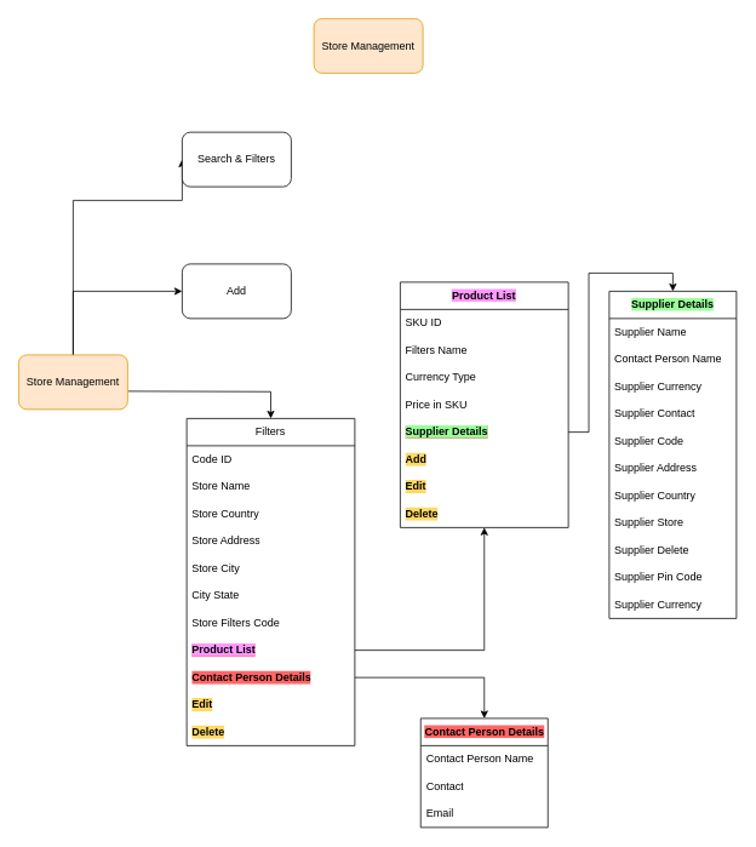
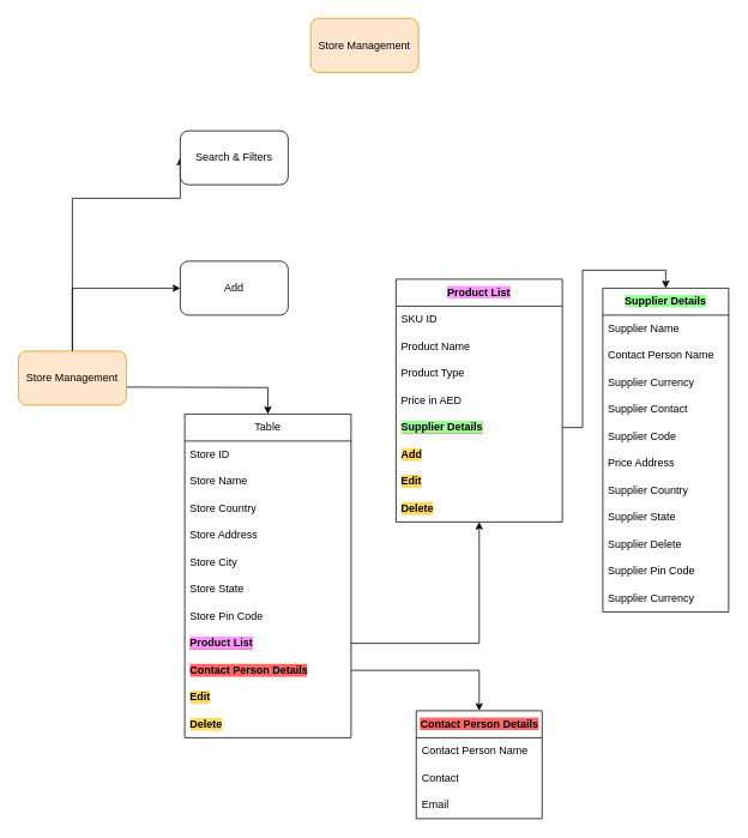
- <mxCell id="28" value="Filters Name" style="text;strokeColor=none;fillColor=none;align=left;verticalAlign=middle;spacingLeft=4;spacingRight=4;overflow=hidden;points=[[0,0.5],[1,0.5]];portConstraint=eastwest;rotatable=0;whiteSpace=wrap;html=1;" vertex="1" parent="26"><mxGeometry y="60" width="185" height="30" as="geometry" /></mxCell>
+ <mxCell id="28" value="Product Name" style="text;strokeColor=none;fillColor=none;align=left;verticalAlign=middle;spacingLeft=4;spacingRight=4;overflow=hidden;points=[[0,0.5],[1,0.5]];portConstraint=eastwest;rotatable=0;whiteSpace=wrap;html=1;" vertex="1" parent="26"><mxGeometry y="60" width="185" height="30" as="geometry" /></mxCell>
- <mxCell id="29" value="Currency Type" style="text;strokeColor=none;fillColor=none;align=left;verticalAlign=middle;spacingLeft=4;spacingRight=4;overflow=hidden;points=[[0,0.5],[1,0.5]];portConstraint=eastwest;rotatable=0;whiteSpace=wrap;html=1;" vertex="1" parent="26"><mxGeometry y="90" width="185" height="30" as="geometry" /></mxCell>
+ <mxCell id="29" value="Product Type" style="text;strokeColor=none;fillColor=none;align=left;verticalAlign=middle;spacingLeft=4;spacingRight=4;overflow=hidden;points=[[0,0.5],[1,0.5]];portConstraint=eastwest;rotatable=0;whiteSpace=wrap;html=1;" vertex="1" parent="26"><mxGeometry y="90" width="185" height="30" as="geometry" /></mxCell>
- <mxCell id="30" value="Price in SKU" style="text;strokeColor=none;fillColor=none;align=left;verticalAlign=middle;spacingLeft=4;spacingRight=4;overflow=hidden;points=[[0,0.5],[1,0.5]];portConstraint=eastwest;rotatable=0;whiteSpace=wrap;html=1;" vertex="1" parent="26"><mxGeometry y="120" width="185" height="30" as="geometry" /></mxCell>
+ <mxCell id="30" value="Price in AED" style="text;strokeColor=none;fillColor=none;align=left;verticalAlign=middle;spacingLeft=4;spacingRight=4;overflow=hidden;points=[[0,0.5],[1,0.5]];portConstraint=eastwest;rotatable=0;whiteSpace=wrap;html=1;" vertex="1" parent="26"><mxGeometry y="120" width="185" height="30" as="geometry" /></mxCell>
- <mxCell id="7" value="Filters" style="swimlane;fontStyle=0;childLayout=stackLayout;horizontal=1;startSize=30;horizontalStack=0;resizeParent=1;resizeParentMax=0;resizeLast=0;collapsible=1;marginBottom=0;whiteSpace=wrap;html=1;" parent="1" vertex="1"><mxGeometry x="205" y="460" width="185" height="360" as="geometry" /></mxCell>
+ <mxCell id="7" value="Table" style="swimlane;fontStyle=0;childLayout=stackLayout;horizontal=1;startSize=30;horizontalStack=0;resizeParent=1;resizeParentMax=0;resizeLast=0;collapsible=1;marginBottom=0;whiteSpace=wrap;html=1;" parent="1" vertex="1"><mxGeometry x="205" y="460" width="185" height="360" as="geometry" /></mxCell>
- <mxCell id="8" value="Code ID" style="text;strokeColor=none;fillColor=none;align=left;verticalAlign=middle;spacingLeft=4;spacingRight=4;overflow=hidden;points=[[0,0.5],[1,0.5]];portConstraint=eastwest;rotatable=0;whiteSpace=wrap;html=1;" parent="7" vertex="1"><mxGeometry y="30" width="185" height="30" as="geometry" /></mxCell>
+ <mxCell id="8" value="Store ID" style="text;strokeColor=none;fillColor=none;align=left;verticalAlign=middle;spacingLeft=4;spacingRight=4;overflow=hidden;points=[[0,0.5],[1,0.5]];portConstraint=eastwest;rotatable=0;whiteSpace=wrap;html=1;" parent="7" vertex="1"><mxGeometry y="30" width="185" height="30" as="geometry" /></mxCell>
- <mxCell id="42" value="Supplier Address" style="text;strokeColor=none;fillColor=none;align=left;verticalAlign=middle;spacingLeft=4;spacingRight=4;overflow=hidden;points=[[0,0.5],[1,0.5]];portConstraint=eastwest;rotatable=0;whiteSpace=wrap;html=1;" vertex="1" parent="36"><mxGeometry y="180" width="140" height="30" as="geometry" /></mxCell>
+ <mxCell id="42" value="Price Address" style="text;strokeColor=none;fillColor=none;align=left;verticalAlign=middle;spacingLeft=4;spacingRight=4;overflow=hidden;points=[[0,0.5],[1,0.5]];portConstraint=eastwest;rotatable=0;whiteSpace=wrap;html=1;" vertex="1" parent="36"><mxGeometry y="180" width="140" height="30" as="geometry" /></mxCell>
- <mxCell id="44" value="Supplier Store" style="text;strokeColor=none;fillColor=none;align=left;verticalAlign=middle;spacingLeft=4;spacingRight=4;overflow=hidden;points=[[0,0.5],[1,0.5]];portConstraint=eastwest;rotatable=0;whiteSpace=wrap;html=1;" vertex="1" parent="36"><mxGeometry y="240" width="140" height="30" as="geometry" /></mxCell>
+ <mxCell id="44" value="Supplier State" style="text;strokeColor=none;fillColor=none;align=left;verticalAlign=middle;spacingLeft=4;spacingRight=4;overflow=hidden;points=[[0,0.5],[1,0.5]];portConstraint=eastwest;rotatable=0;whiteSpace=wrap;html=1;" vertex="1" parent="36"><mxGeometry y="240" width="140" height="30" as="geometry" /></mxCell>
- <mxCell id="13" value="City State" style="text;strokeColor=none;fillColor=none;align=left;verticalAlign=middle;spacingLeft=4;spacingRight=4;overflow=hidden;points=[[0,0.5],[1,0.5]];portConstraint=eastwest;rotatable=0;whiteSpace=wrap;html=1;" parent="7" vertex="1"><mxGeometry y="180" width="185" height="30" as="geometry" /></mxCell>
+ <mxCell id="13" value="Store State" style="text;strokeColor=none;fillColor=none;align=left;verticalAlign=middle;spacingLeft=4;spacingRight=4;overflow=hidden;points=[[0,0.5],[1,0.5]];portConstraint=eastwest;rotatable=0;whiteSpace=wrap;html=1;" parent="7" vertex="1"><mxGeometry y="180" width="185" height="30" as="geometry" /></mxCell>
- <mxCell id="14" value="Store Filters Code" style="text;strokeColor=none;fillColor=none;align=left;verticalAlign=middle;spacingLeft=4;spacingRight=4;overflow=hidden;points=[[0,0.5],[1,0.5]];portConstraint=eastwest;rotatable=0;whiteSpace=wrap;html=1;" parent="7" vertex="1"><mxGeometry y="210" width="185" height="30" as="geometry" /></mxCell>
+ <mxCell id="14" value="Store Pin Code" style="text;strokeColor=none;fillColor=none;align=left;verticalAlign=middle;spacingLeft=4;spacingRight=4;overflow=hidden;points=[[0,0.5],[1,0.5]];portConstraint=eastwest;rotatable=0;whiteSpace=wrap;html=1;" parent="7" vertex="1"><mxGeometry y="210" width="185" height="30" as="geometry" /></mxCell>
